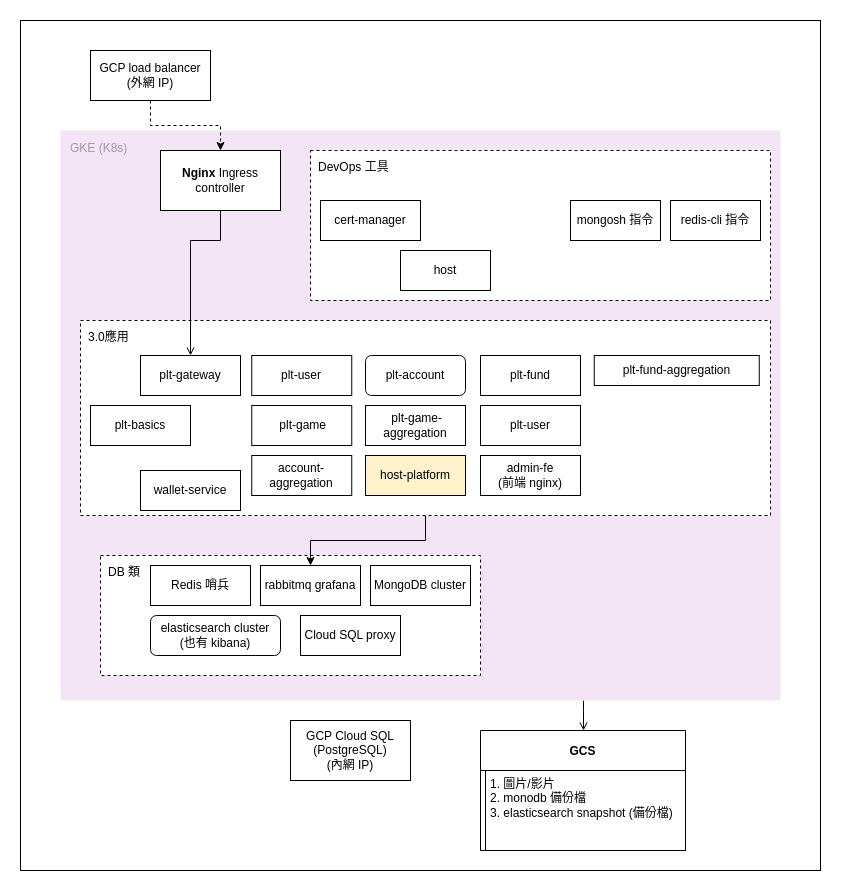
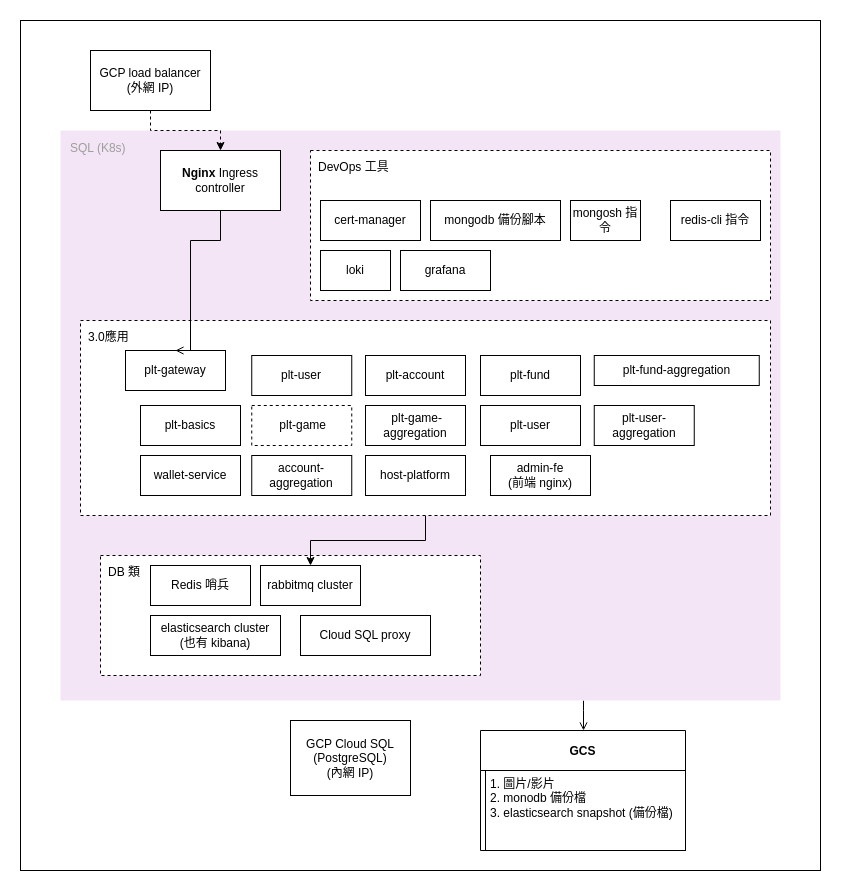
- <mxCell id="20" value="GCP load balancer&lt;br&gt;(外網 IP)" style="rounded=0;whiteSpace=wrap;html=1;" vertex="1" parent="1"><mxGeometry x="90" y="50" width="120" height="50" as="geometry" /></mxCell>
+ <mxCell id="20" value="GCP load balancer&lt;br&gt;(外網 IP)" style="rounded=0;whiteSpace=wrap;html=1;" vertex="1" parent="1"><mxGeometry x="90" y="50" width="120" height="60" as="geometry" /></mxCell>
- <mxCell id="4" value="GKE (K8s)" style="sketch=0;points=[[0,0,0],[0.25,0,0],[0.5,0,0],[0.75,0,0],[1,0,0],[1,0.25,0],[1,0.5,0],[1,0.75,0],[1,1,0],[0.75,1,0],[0.5,1,0],[0.25,1,0],[0,1,0],[0,0.75,0],[0,0.5,0],[0,0.25,0]];rounded=1;absoluteArcSize=1;arcSize=2;html=1;strokeColor=none;gradientColor=none;shadow=0;dashed=0;fontSize=12;fontColor=#9E9E9E;align=left;verticalAlign=top;spacing=10;spacingTop=-4;fillColor=#F3E5F5;" vertex="1" parent="1"><mxGeometry x="60" y="130" width="720" height="570" as="geometry" /></mxCell>
+ <mxCell id="4" value="SQL (K8s)" style="sketch=0;points=[[0,0,0],[0.25,0,0],[0.5,0,0],[0.75,0,0],[1,0,0],[1,0.25,0],[1,0.5,0],[1,0.75,0],[1,1,0],[0.75,1,0],[0.5,1,0],[0.25,1,0],[0,1,0],[0,0.75,0],[0,0.5,0],[0,0.25,0]];rounded=1;absoluteArcSize=1;arcSize=2;html=1;strokeColor=none;gradientColor=none;shadow=0;dashed=0;fontSize=12;fontColor=#9E9E9E;align=left;verticalAlign=top;spacing=10;spacingTop=-4;fillColor=#F3E5F5;" vertex="1" parent="1"><mxGeometry x="60" y="130" width="720" height="570" as="geometry" /></mxCell>
+ <mxCell id="24" value="mongodb 備份腳本" style="rounded=0;whiteSpace=wrap;html=1;" vertex="1" parent="1"><mxGeometry x="430" y="200" width="130" height="40" as="geometry" /></mxCell>
- <mxCell id="25" value="mongosh 指令" style="rounded=0;whiteSpace=wrap;html=1;" vertex="1" parent="1"><mxGeometry x="570" y="200" width="90" height="40" as="geometry" /></mxCell>
+ <mxCell id="25" value="mongosh 指令" style="rounded=0;whiteSpace=wrap;html=1;" vertex="1" parent="1"><mxGeometry x="570" y="200" width="70" height="40" as="geometry" /></mxCell>
+ <mxCell id="39" value="loki" style="rounded=0;whiteSpace=wrap;html=1;" vertex="1" parent="1"><mxGeometry x="320" y="250" width="70" height="40" as="geometry" /></mxCell>
- <mxCell id="40" value="host" style="rounded=0;whiteSpace=wrap;html=1;" vertex="1" parent="1"><mxGeometry x="400" y="250" width="90" height="40" as="geometry" /></mxCell>
+ <mxCell id="40" value="grafana" style="rounded=0;whiteSpace=wrap;html=1;" vertex="1" parent="1"><mxGeometry x="400" y="250" width="90" height="40" as="geometry" /></mxCell>
- <mxCell id="13" value="plt-gateway" style="rounded=0;whiteSpace=wrap;html=1;" vertex="1" parent="1"><mxGeometry x="140" y="355" width="100" height="40" as="geometry" /></mxCell>
+ <mxCell id="13" value="plt-gateway" style="rounded=0;whiteSpace=wrap;html=1;" vertex="1" parent="1"><mxGeometry x="125" y="350" width="100" height="40" as="geometry" /></mxCell>
- <mxCell id="14" value="plt-account" style="whiteSpace=wrap;html=1;rounded=1;" vertex="1" parent="1"><mxGeometry x="365" y="355" width="100" height="40" as="geometry" /></mxCell>
+ <mxCell id="14" value="plt-account" style="rounded=0;whiteSpace=wrap;html=1;" vertex="1" parent="1"><mxGeometry x="365" y="355" width="100" height="40" as="geometry" /></mxCell>
- <mxCell id="16" value="&lt;span style=&quot;&quot;&gt;plt-basics&lt;/span&gt;" style="rounded=0;whiteSpace=wrap;html=1;" vertex="1" parent="1"><mxGeometry x="90" y="405" width="100" height="40" as="geometry" /></mxCell>
+ <mxCell id="16" value="&lt;span style=&quot;&quot;&gt;plt-basics&lt;/span&gt;" style="rounded=0;whiteSpace=wrap;html=1;" vertex="1" parent="1"><mxGeometry x="140" y="405" width="100" height="40" as="geometry" /></mxCell>
- <mxCell id="31" value="&amp;nbsp;plt-game" style="rounded=0;whiteSpace=wrap;html=1;" vertex="1" parent="1"><mxGeometry x="251.25" y="405" width="100" height="40" as="geometry" /></mxCell>
+ <mxCell id="31" value="&amp;nbsp;plt-game" style="rounded=0;whiteSpace=wrap;html=1;dashed=1;" vertex="1" parent="1"><mxGeometry x="251.25" y="405" width="100" height="40" as="geometry" /></mxCell>
+ <mxCell id="34" value="plt-user-aggregation" style="rounded=0;whiteSpace=wrap;html=1;" vertex="1" parent="1"><mxGeometry x="593.75" y="405" width="100" height="40" as="geometry" /></mxCell>
- <mxCell id="37" value="host-platform" style="rounded=0;whiteSpace=wrap;html=1;fillColor=#fff2cc;" vertex="1" parent="1"><mxGeometry x="365" y="455" width="100" height="40" as="geometry" /></mxCell>
+ <mxCell id="37" value="host-platform" style="rounded=0;whiteSpace=wrap;html=1;" vertex="1" parent="1"><mxGeometry x="365" y="455" width="100" height="40" as="geometry" /></mxCell>
- <mxCell id="38" value="admin-fe&lt;br&gt;(前端 nginx)" style="rounded=0;whiteSpace=wrap;html=1;" vertex="1" parent="1"><mxGeometry x="480" y="455" width="100" height="40" as="geometry" /></mxCell>
+ <mxCell id="38" value="admin-fe&lt;br&gt;(前端 nginx)" style="rounded=0;whiteSpace=wrap;html=1;" vertex="1" parent="1"><mxGeometry x="490" y="455" width="100" height="40" as="geometry" /></mxCell>
- <mxCell id="35" value="wallet-service" style="rounded=0;whiteSpace=wrap;html=1;" vertex="1" parent="1"><mxGeometry x="140" y="470" width="100" height="40" as="geometry" /></mxCell>
+ <mxCell id="35" value="wallet-service" style="rounded=0;whiteSpace=wrap;html=1;" vertex="1" parent="1"><mxGeometry x="140" y="455" width="100" height="40" as="geometry" /></mxCell>
- <mxCell id="7" value="rabbitmq grafana" style="rounded=0;whiteSpace=wrap;html=1;" vertex="1" parent="1"><mxGeometry x="260" y="565" width="100" height="40" as="geometry" /></mxCell>
+ <mxCell id="7" value="rabbitmq cluster" style="rounded=0;whiteSpace=wrap;html=1;" vertex="1" parent="1"><mxGeometry x="260" y="565" width="100" height="40" as="geometry" /></mxCell>
- <mxCell id="9" value="MongoDB cluster" style="rounded=0;whiteSpace=wrap;html=1;" vertex="1" parent="1"><mxGeometry x="370" y="565" width="100" height="40" as="geometry" /></mxCell>
- <mxCell id="10" value="elasticsearch cluster&lt;br&gt;(也有 kibana)" style="whiteSpace=wrap;html=1;rounded=1;" vertex="1" parent="1"><mxGeometry x="150" y="615" width="130" height="40" as="geometry" /></mxCell>
+ <mxCell id="10" value="elasticsearch cluster&lt;br&gt;(也有 kibana)" style="rounded=0;whiteSpace=wrap;html=1;" vertex="1" parent="1"><mxGeometry x="150" y="615" width="130" height="40" as="geometry" /></mxCell>
- <mxCell id="8" value="Cloud SQL proxy" style="rounded=0;whiteSpace=wrap;html=1;" vertex="1" parent="1"><mxGeometry x="300" y="615" width="100" height="40" as="geometry" /></mxCell>
+ <mxCell id="8" value="Cloud SQL proxy" style="rounded=0;whiteSpace=wrap;html=1;" vertex="1" parent="1"><mxGeometry x="300" y="615" width="130" height="40" as="geometry" /></mxCell>
- <mxCell id="21" value="GCP Cloud SQL&lt;br&gt;(PostgreSQL)&lt;br&gt;(內網 IP)" style="rounded=0;whiteSpace=wrap;html=1;" vertex="1" parent="1"><mxGeometry x="290" y="720" width="120" height="60" as="geometry" /></mxCell>
+ <mxCell id="21" value="GCP Cloud SQL&lt;br&gt;(PostgreSQL)&lt;br&gt;(內網 IP)" style="rounded=0;whiteSpace=wrap;html=1;" vertex="1" parent="1"><mxGeometry x="290" y="720" width="120" height="75" as="geometry" /></mxCell>
